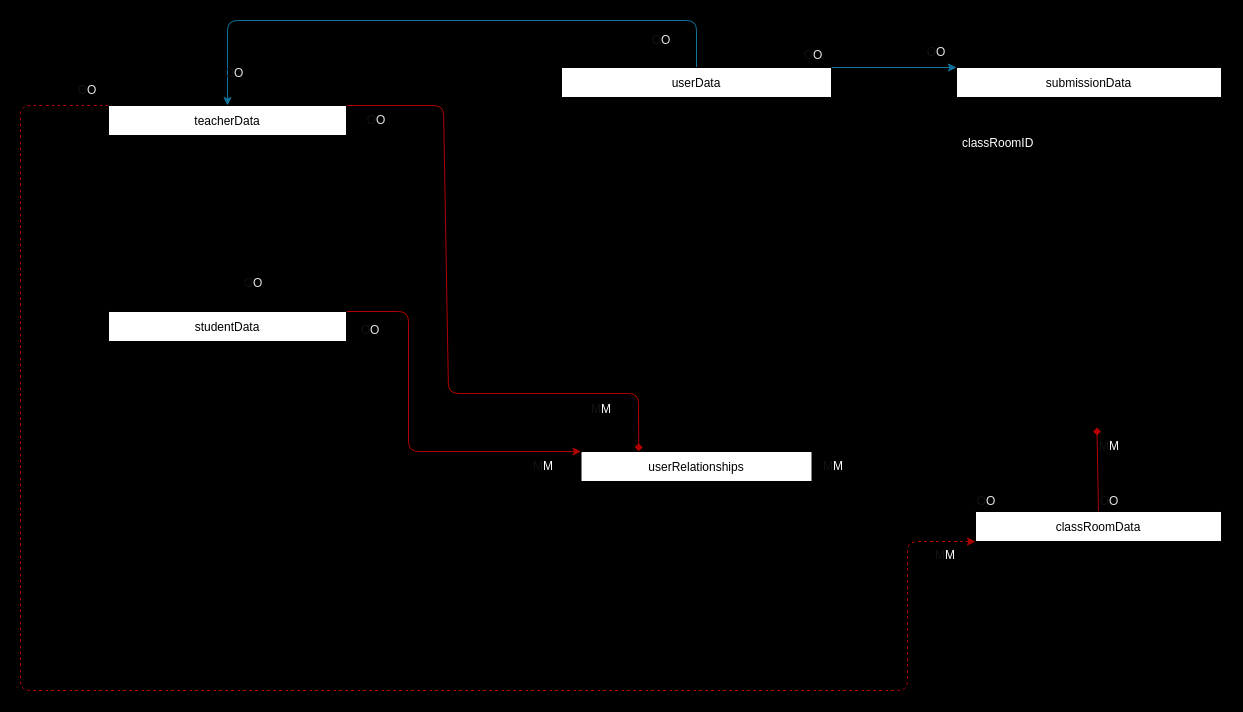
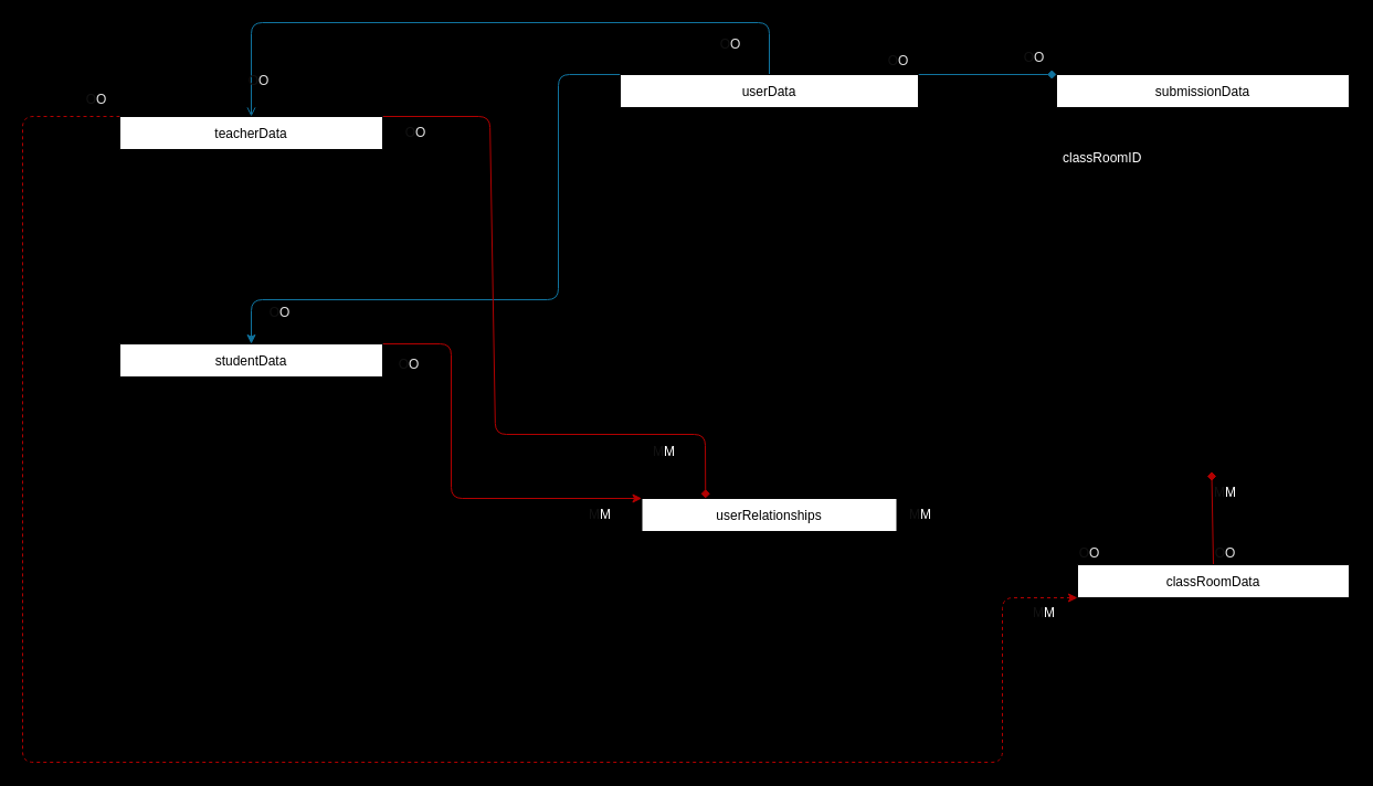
- <mxCell id="4" style="edgeStyle=none;html=1;exitX=1;exitY=0;exitDx=0;exitDy=0;entryX=0;entryY=0;entryDx=0;entryDy=0;fontColor=#FFFFFF;fillColor=#b1ddf0;strokeColor=#10739e;" edge="1" parent="1" source="5" target="16"><mxGeometry relative="1" as="geometry" /></mxCell>
+ <mxCell id="4" style="edgeStyle=none;html=1;exitX=1;exitY=0;exitDx=0;exitDy=0;entryX=0;entryY=0;entryDx=0;entryDy=0;fontColor=#FFFFFF;fillColor=#b1ddf0;strokeColor=#10739e;endArrow=diamond;" edge="1" parent="1" source="5" target="16"><mxGeometry relative="1" as="geometry" /></mxCell>
- <mxCell id="2" style="edgeStyle=none;html=1;exitX=0.5;exitY=0;exitDx=0;exitDy=0;entryX=0.5;entryY=0;entryDx=0;entryDy=0;fillColor=#b1ddf0;strokeColor=#10739e;" edge="1" parent="1" source="5" target="36"><mxGeometry relative="1" as="geometry"><Array as="points"><mxPoint x="696" y="20" /><mxPoint x="227" y="20" /></Array></mxGeometry></mxCell>
+ <mxCell id="2" style="edgeStyle=none;html=1;exitX=0.5;exitY=0;exitDx=0;exitDy=0;entryX=0.5;entryY=0;entryDx=0;entryDy=0;fillColor=#b1ddf0;strokeColor=#10739e;endArrow=open;" edge="1" parent="1" source="5" target="36"><mxGeometry relative="1" as="geometry"><Array as="points"><mxPoint x="696" y="20" /><mxPoint x="227" y="20" /></Array></mxGeometry></mxCell>
+ <mxCell id="3" style="edgeStyle=none;html=1;exitX=0;exitY=0;exitDx=0;exitDy=0;entryX=0.5;entryY=0;entryDx=0;entryDy=0;fontColor=#121212;fillColor=#b1ddf0;strokeColor=#10739e;" edge="1" parent="1" source="5" target="42"><mxGeometry relative="1" as="geometry"><Array as="points"><mxPoint x="505" y="67" /><mxPoint x="505" y="271" /><mxPoint x="227" y="271" /></Array></mxGeometry></mxCell>
